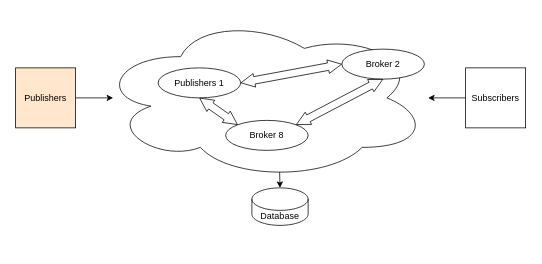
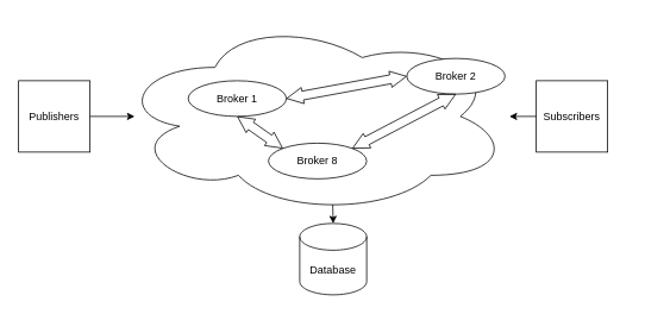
- <mxCell id="3" value="Publishers 1" style="ellipse;whiteSpace=wrap;html=1;" vertex="1" parent="1"><mxGeometry x="210" y="90" width="110" height="40" as="geometry" /></mxCell>
+ <mxCell id="3" value="Broker 1" style="ellipse;whiteSpace=wrap;html=1;" vertex="1" parent="1"><mxGeometry x="210" y="90" width="110" height="40" as="geometry" /></mxCell>
- <mxCell id="7" value="Publishers" style="whiteSpace=wrap;html=1;aspect=fixed;fillColor=#ffe6cc;" vertex="1" parent="1"><mxGeometry x="20" y="90" width="80" height="80" as="geometry" /></mxCell>
+ <mxCell id="7" value="Publishers" style="whiteSpace=wrap;html=1;aspect=fixed;" vertex="1" parent="1"><mxGeometry x="20" y="90" width="80" height="80" as="geometry" /></mxCell>
- <mxCell id="8" value="Subscribers" style="whiteSpace=wrap;html=1;aspect=fixed;" vertex="1" parent="1"><mxGeometry x="620" y="90" width="80" height="80" as="geometry" /></mxCell>
+ <mxCell id="8" value="Subscribers" style="whiteSpace=wrap;html=1;aspect=fixed;" vertex="1" parent="1"><mxGeometry x="600" y="90" width="80" height="80" as="geometry" /></mxCell>
- <mxCell id="6" value="Database" style="shape=cylinder3;whiteSpace=wrap;html=1;boundedLbl=1;backgroundOutline=1;size=15;" vertex="1" parent="1"><mxGeometry x="335" y="250" width="75" height="50" as="geometry" /></mxCell>
+ <mxCell id="6" value="Database" style="shape=cylinder3;whiteSpace=wrap;html=1;boundedLbl=1;backgroundOutline=1;size=15;" vertex="1" parent="1"><mxGeometry x="335" y="250" width="75" height="80" as="geometry" /></mxCell>
